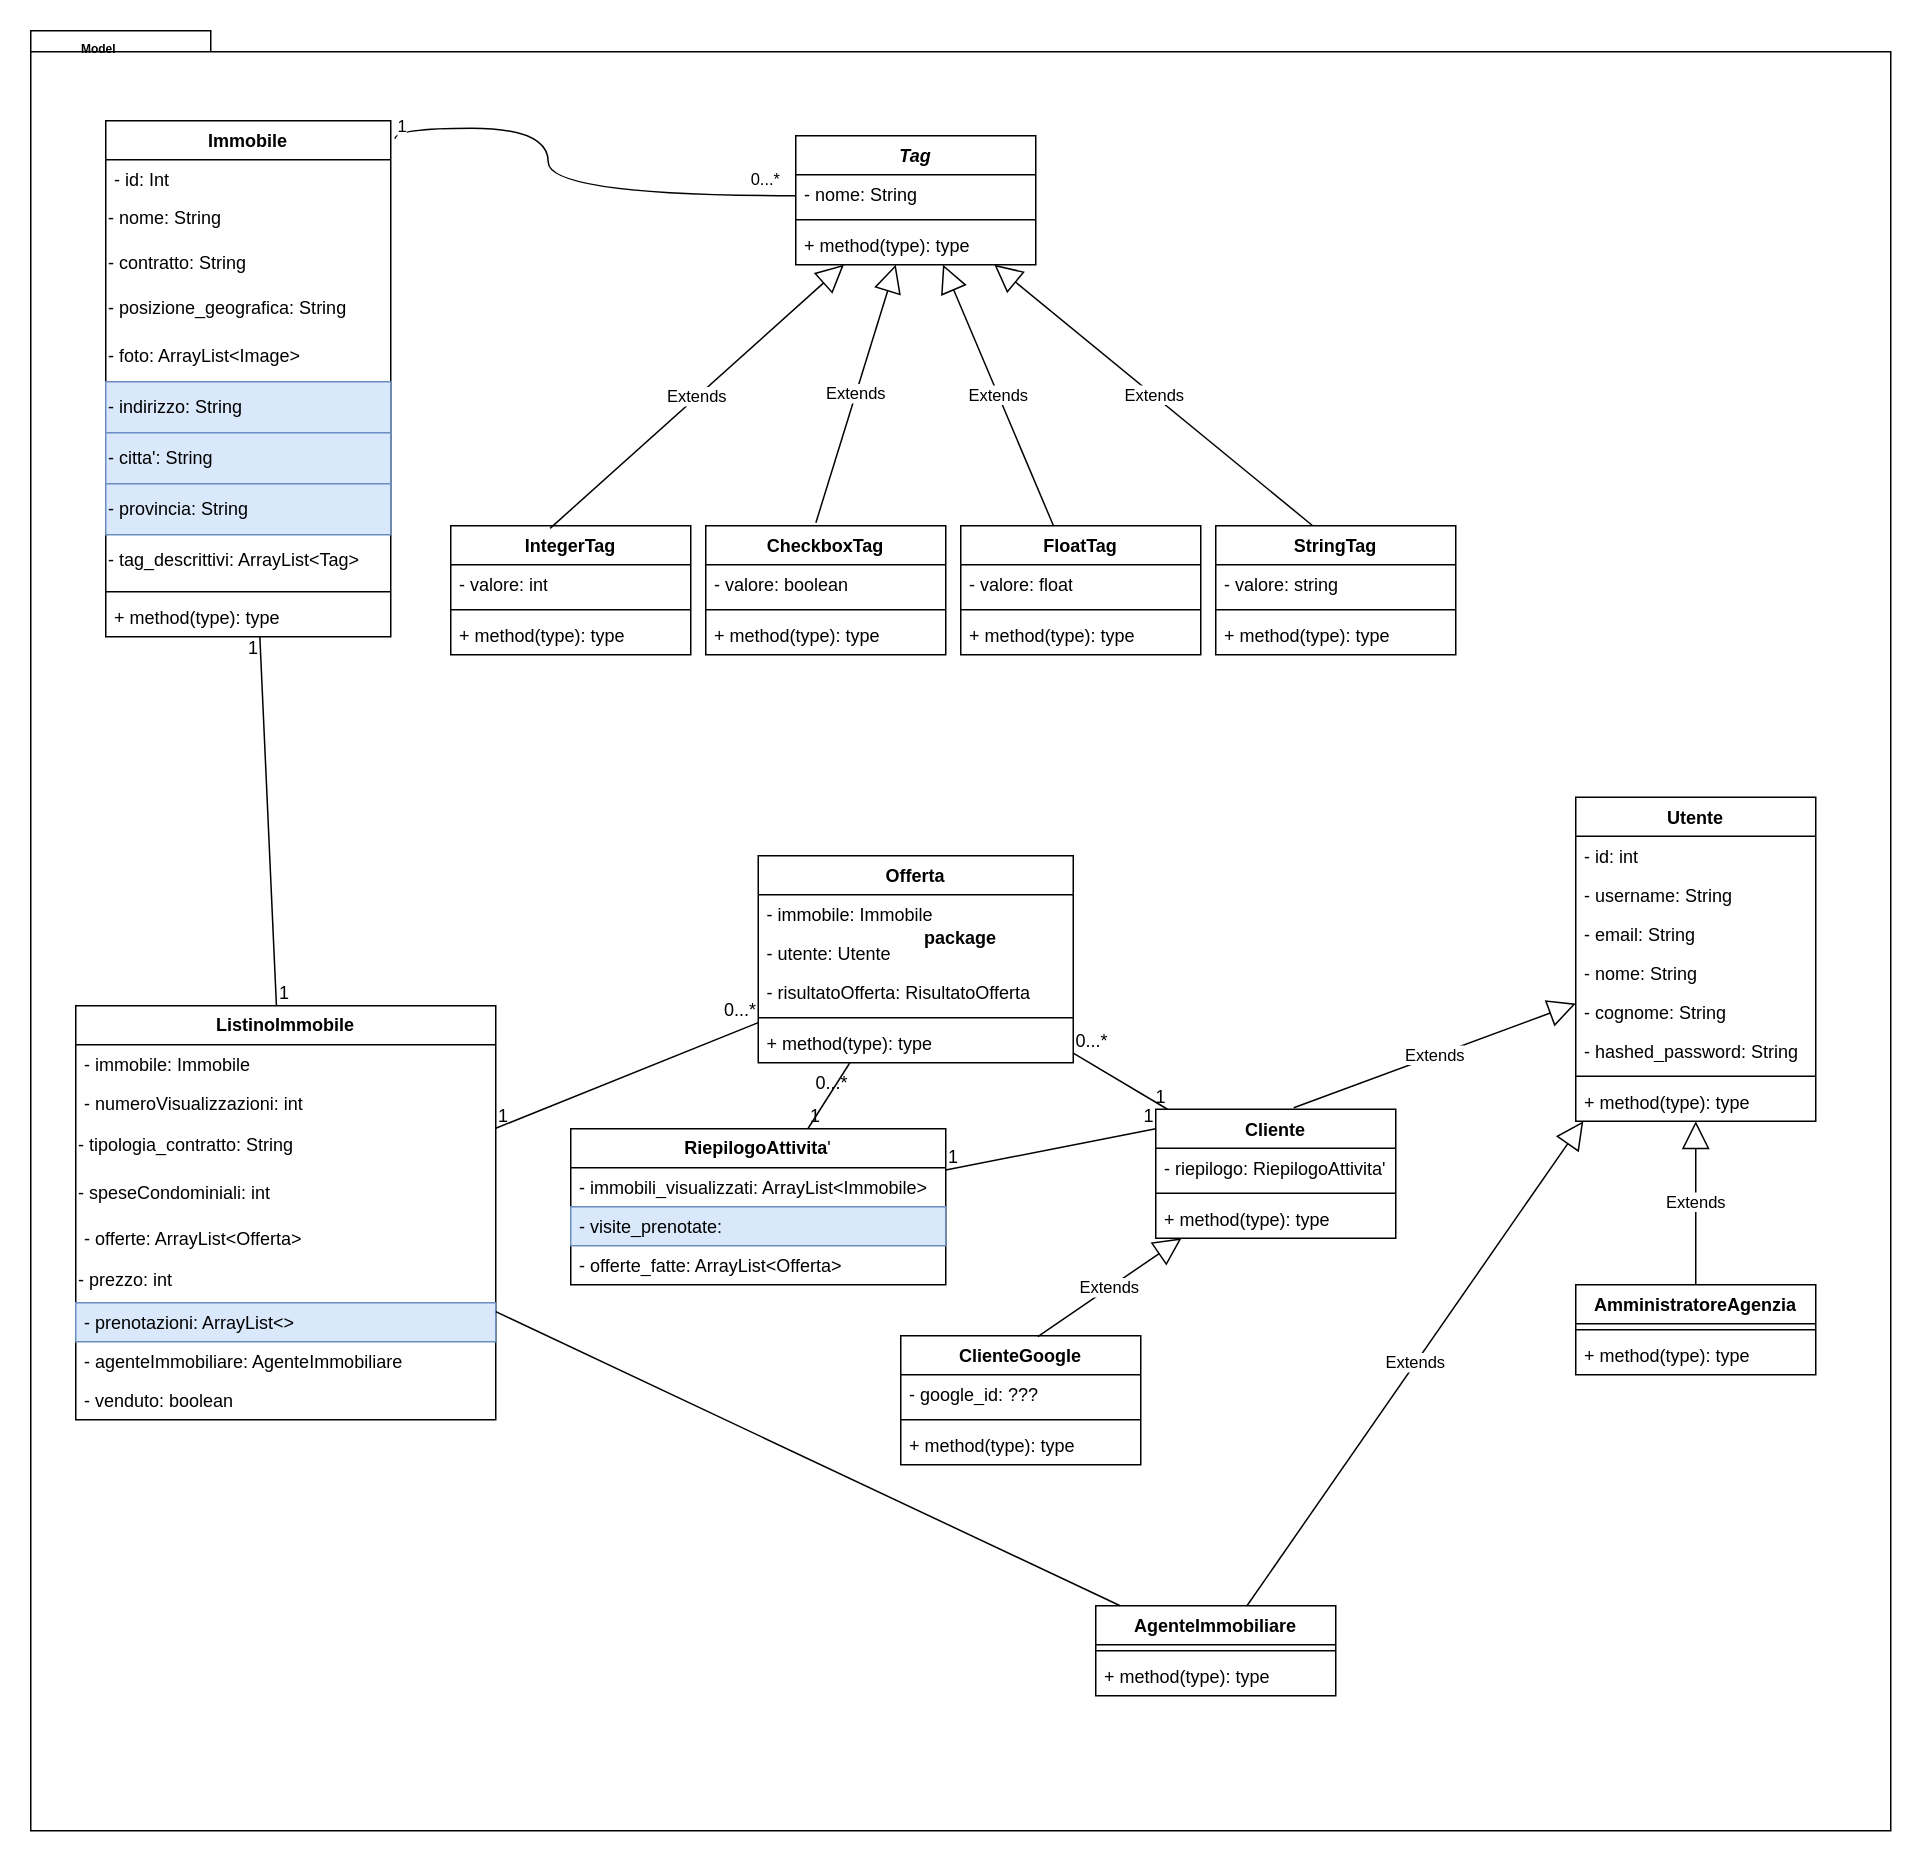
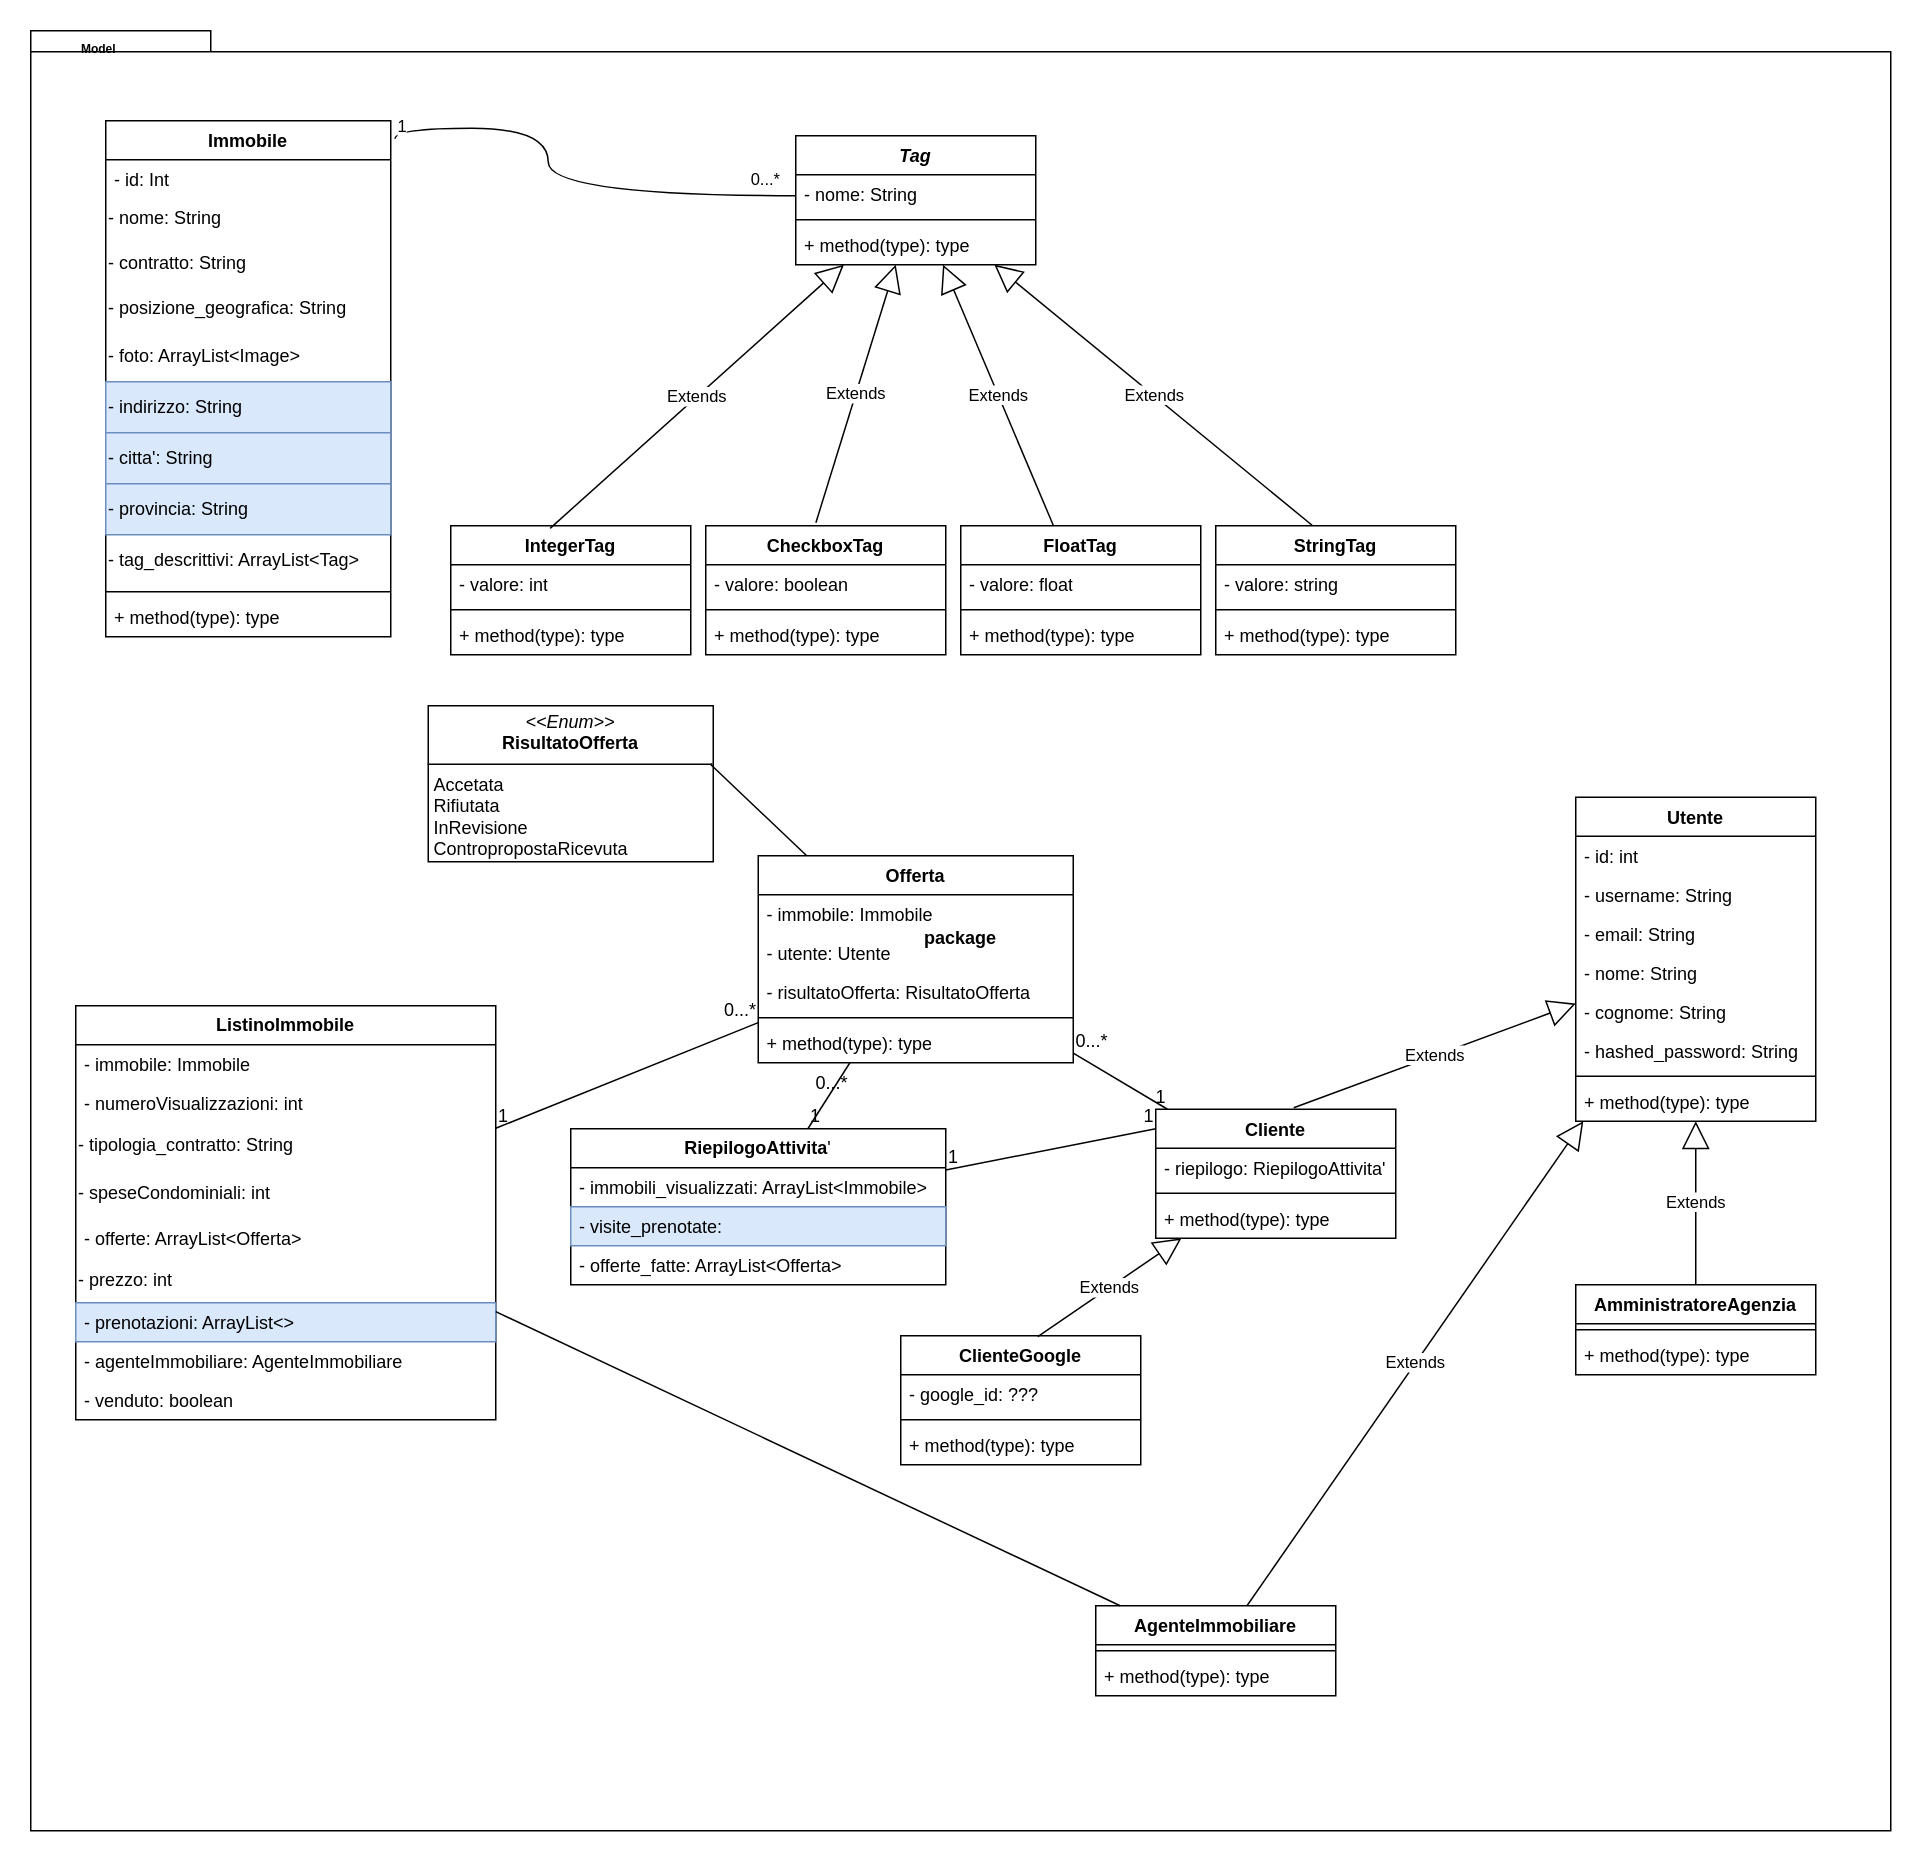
+ <mxCell id="82" value="&lt;p style=&quot;margin:0px;margin-top:4px;text-align:center;&quot;&gt;&lt;i&gt;&amp;lt;&amp;lt;Enum&amp;gt;&amp;gt;&lt;/i&gt;&lt;br&gt;&lt;b&gt;RisultatoOfferta&lt;/b&gt;&lt;/p&gt;&lt;hr size=&quot;1&quot; style=&quot;border-style:solid;&quot;&gt;&lt;p style=&quot;margin:0px;margin-left:4px;&quot;&gt;Accetata&lt;/p&gt;&lt;p style=&quot;margin:0px;margin-left:4px;&quot;&gt;Rifiutata&lt;/p&gt;&lt;p style=&quot;margin:0px;margin-left:4px;&quot;&gt;InRevisione&lt;/p&gt;&lt;p style=&quot;margin:0px;margin-left:4px;&quot;&gt;ContropropostaRicevuta&lt;/p&gt;&lt;hr size=&quot;1&quot; style=&quot;border-style:solid;&quot;&gt;&lt;p style=&quot;margin:0px;margin-left:4px;&quot;&gt;&lt;br&gt;&lt;/p&gt;" style="verticalAlign=top;align=left;overflow=fill;html=1;whiteSpace=wrap;" parent="1" vertex="1"><mxGeometry x="285" y="470" width="190" height="104" as="geometry" /></mxCell>
+ <mxCell id="93" value="" style="endArrow=none;html=1;rounded=0;entryX=0.991;entryY=0.377;entryDx=0;entryDy=0;entryPerimeter=0;" edge="1" parent="1" source="76" target="82"><mxGeometry width="50" height="50" relative="1" as="geometry"><mxPoint x="590" y="600" as="sourcePoint" /><mxPoint x="690" y="500" as="targetPoint" /></mxGeometry></mxCell>
- <mxCell id="101" value="" style="endArrow=none;html=1;rounded=0;fontSize=12;startSize=8;endSize=8;curved=1;" edge="1" parent="1" source="83" target="3"><mxGeometry relative="1" as="geometry"><mxPoint x="300" y="748" as="sourcePoint" /><mxPoint x="515" y="682" as="targetPoint" /></mxGeometry></mxCell>
- <mxCell id="102" value="1" style="resizable=0;html=1;whiteSpace=wrap;align=left;verticalAlign=bottom;" connectable="0" vertex="1" parent="101"><mxGeometry x="-1" relative="1" as="geometry" /></mxCell>
- <mxCell id="103" value="1" style="resizable=0;html=1;whiteSpace=wrap;align=right;verticalAlign=bottom;" connectable="0" vertex="1" parent="101"><mxGeometry x="1" relative="1" as="geometry"><mxPoint y="16" as="offset" /></mxGeometry></mxCell>
